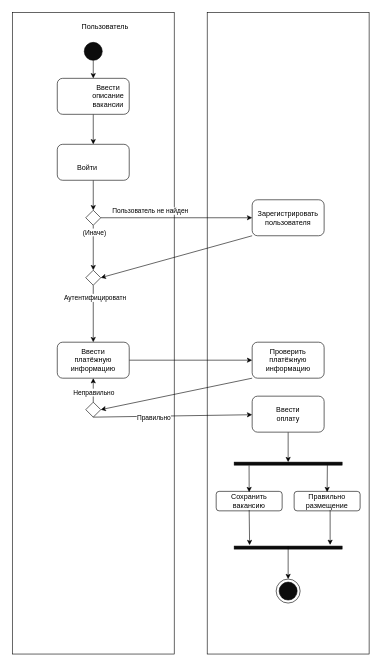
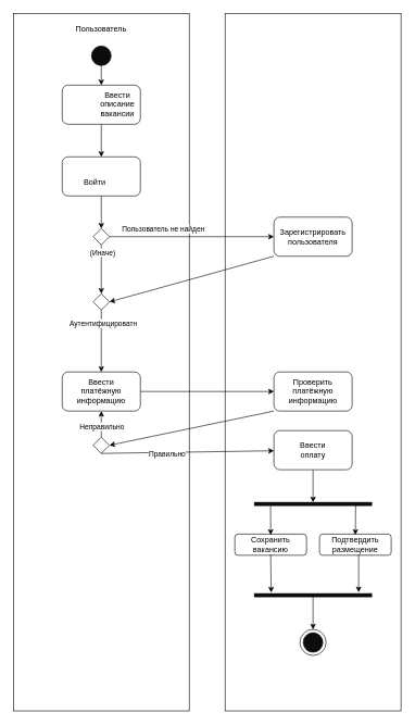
- <mxCell id="4" value="Пользователь" style="text;html=1;align=center;verticalAlign=middle;whiteSpace=wrap;rounded=0;" vertex="1" parent="1"><mxGeometry x="145" y="30" width="60" height="30" as="geometry" /></mxCell>
+ <mxCell id="4" value="Пользователь" style="text;html=1;align=center;verticalAlign=middle;whiteSpace=wrap;rounded=0;" vertex="1" parent="1"><mxGeometry x="125" y="30" width="60" height="30" as="geometry" /></mxCell>
- <mxCell id="38" value="Правильно размещение" style="text;html=1;align=center;verticalAlign=middle;whiteSpace=wrap;rounded=0;" vertex="1" parent="1"><mxGeometry x="515" y="820" width="60" height="30" as="geometry" /></mxCell>
+ <mxCell id="38" value="Подтвердить размещение" style="text;html=1;align=center;verticalAlign=middle;whiteSpace=wrap;rounded=0;" vertex="1" parent="1"><mxGeometry x="515" y="820" width="60" height="30" as="geometry" /></mxCell>
